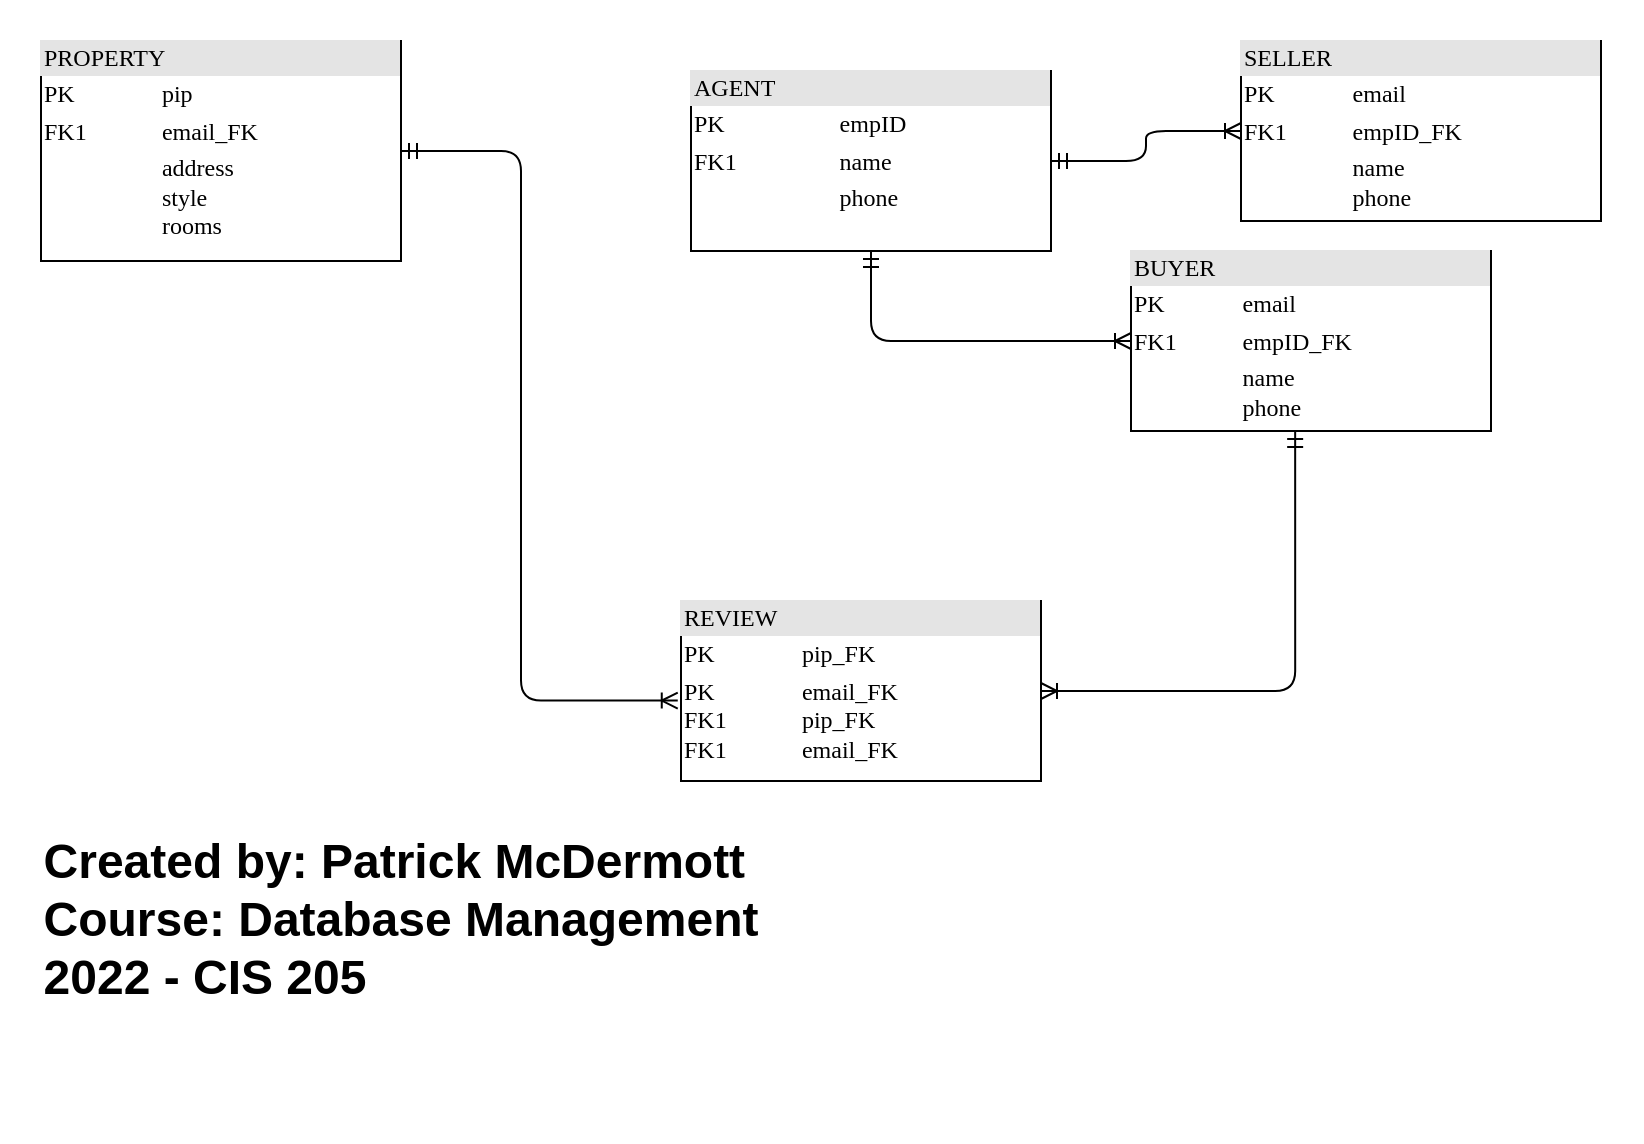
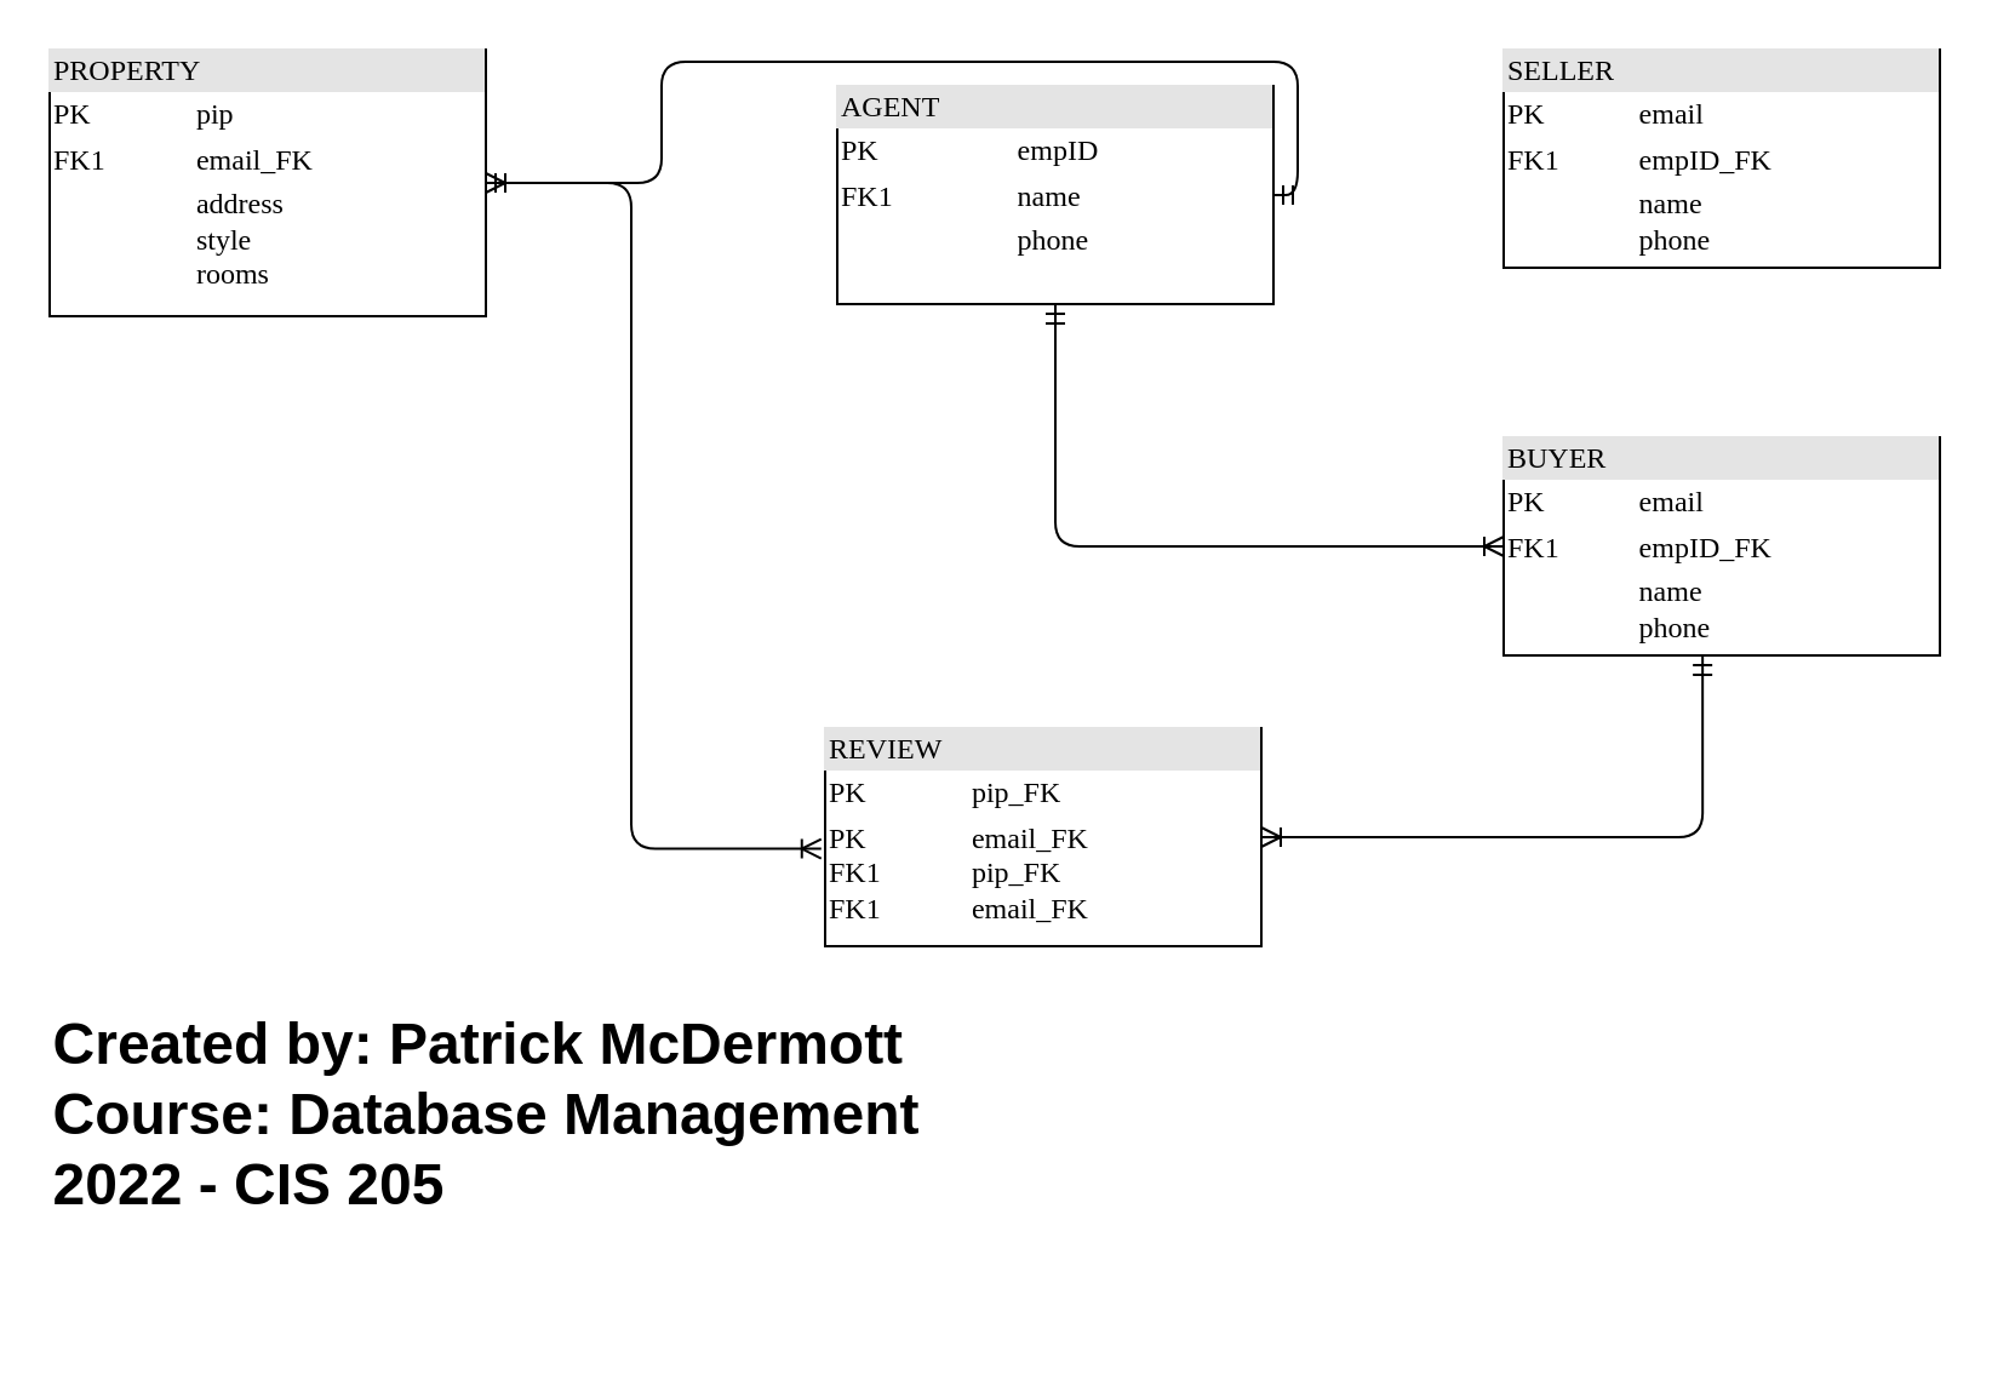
- <mxCell id="8" value="" style="edgeStyle=orthogonalEdgeStyle;html=1;endArrow=ERoneToMany;startArrow=ERmandOne;labelBackgroundColor=none;fontFamily=Verdana;fontSize=12;align=left;exitX=1;exitY=0.5;entryX=0;entryY=0.5;exitDx=0;exitDy=0;entryDx=0;entryDy=0;" parent="1" source="7" target="6" edge="1"><mxGeometry width="100" height="100" relative="1" as="geometry"><mxPoint x="120" y="140" as="sourcePoint" /><mxPoint x="120" y="190" as="targetPoint" /></mxGeometry></mxCell>
+ <mxCell id="8" value="" style="edgeStyle=orthogonalEdgeStyle;html=1;endArrow=ERoneToMany;startArrow=ERmandOne;labelBackgroundColor=none;fontFamily=Verdana;fontSize=12;align=left;exitX=1;exitY=0.5;exitDx=0;exitDy=0;" parent="1" source="7" target="2" edge="1"><mxGeometry width="100" height="100" relative="1" as="geometry"><mxPoint x="120" y="140" as="sourcePoint" /><mxPoint x="120" y="190" as="targetPoint" /></mxGeometry></mxCell>
- <mxCell id="5" value="&lt;div style=&quot;box-sizing:border-box;width:100%;background:#e4e4e4;padding:2px;&quot;&gt;BUYER&lt;/div&gt;&lt;table style=&quot;width:100%;font-size:1em;&quot; cellspacing=&quot;0&quot; cellpadding=&quot;2&quot;&gt;&lt;tbody&gt;&lt;tr&gt;&lt;td&gt;PK&lt;/td&gt;&lt;td&gt;email&lt;/td&gt;&lt;/tr&gt;&lt;tr&gt;&lt;td&gt;FK1&lt;/td&gt;&lt;td&gt;empID_FK&lt;/td&gt;&lt;/tr&gt;&lt;tr&gt;&lt;td&gt;&lt;br&gt;&lt;/td&gt;&lt;td&gt;name&lt;br&gt;phone&lt;br&gt;&lt;/td&gt;&lt;/tr&gt;&lt;/tbody&gt;&lt;/table&gt;" style="verticalAlign=top;align=left;overflow=fill;html=1;rounded=0;shadow=0;comic=0;labelBackgroundColor=none;strokeWidth=1;fontFamily=Verdana;fontSize=12" parent="1" vertex="1"><mxGeometry x="565" y="125" width="180" height="90" as="geometry" /></mxCell>
+ <mxCell id="5" value="&lt;div style=&quot;box-sizing:border-box;width:100%;background:#e4e4e4;padding:2px;&quot;&gt;BUYER&lt;/div&gt;&lt;table style=&quot;width:100%;font-size:1em;&quot; cellspacing=&quot;0&quot; cellpadding=&quot;2&quot;&gt;&lt;tbody&gt;&lt;tr&gt;&lt;td&gt;PK&lt;/td&gt;&lt;td&gt;email&lt;/td&gt;&lt;/tr&gt;&lt;tr&gt;&lt;td&gt;FK1&lt;/td&gt;&lt;td&gt;empID_FK&lt;/td&gt;&lt;/tr&gt;&lt;tr&gt;&lt;td&gt;&lt;br&gt;&lt;/td&gt;&lt;td&gt;name&lt;br&gt;phone&lt;br&gt;&lt;/td&gt;&lt;/tr&gt;&lt;/tbody&gt;&lt;/table&gt;" style="verticalAlign=top;align=left;overflow=fill;html=1;rounded=0;shadow=0;comic=0;labelBackgroundColor=none;strokeWidth=1;fontFamily=Verdana;fontSize=12" parent="1" vertex="1"><mxGeometry x="620" y="180" width="180" height="90" as="geometry" /></mxCell>
